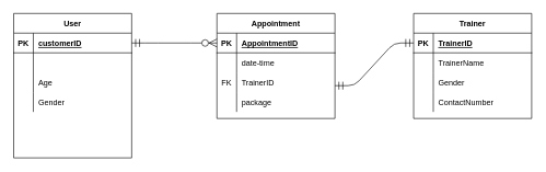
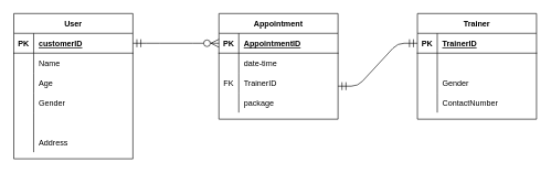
+ <mxCell id="8" value="Name    " style="shape=partialRectangle;connectable=0;fillColor=none;top=0;left=0;bottom=0;right=0;align=left;spacingLeft=6;overflow=hidden;" vertex="1" parent="6"><mxGeometry x="30" width="150" height="30" as="geometry" /></mxCell>
- <mxCell id="39" value="TrainerName" style="shape=partialRectangle;connectable=0;fillColor=none;top=0;left=0;bottom=0;right=0;align=left;spacingLeft=6;overflow=hidden;" vertex="1" parent="37"><mxGeometry x="30" width="150" height="30" as="geometry" /></mxCell>
+ <mxCell id="19" value="Address" style="shape=partialRectangle;connectable=0;fillColor=none;top=0;left=0;bottom=0;right=0;align=left;spacingLeft=6;overflow=hidden;" vertex="1" parent="17"><mxGeometry x="30" width="150" height="30" as="geometry" /></mxCell>
